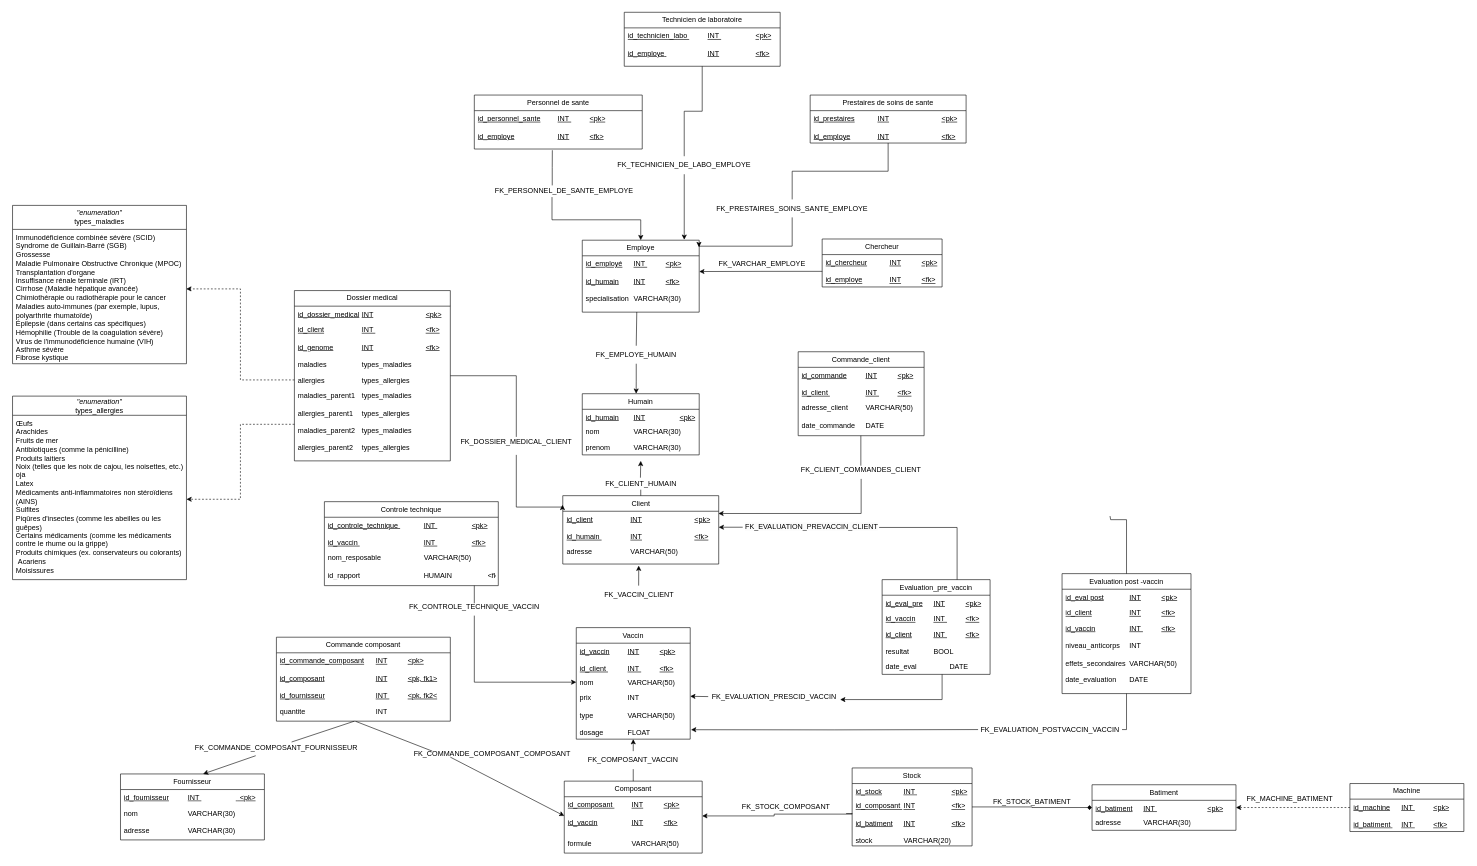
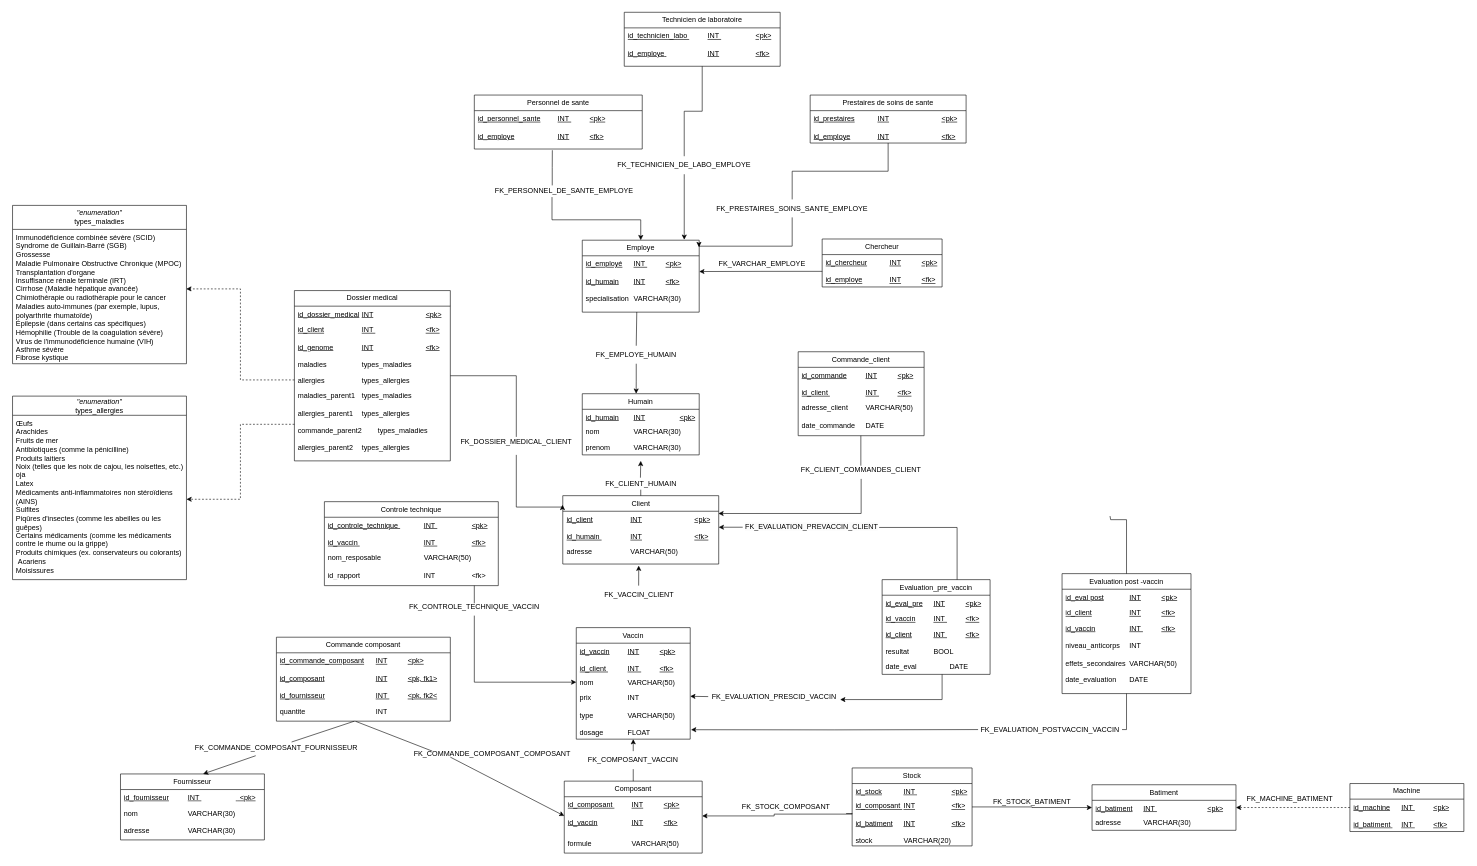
- <mxCell id="102" value="maladies_parent1&lt;span style=&quot;white-space: pre;&quot;&gt;&#09;&lt;/span&gt;types_maladies&lt;div&gt;&lt;br&gt;&lt;/div&gt;&lt;div&gt;allergies_parent1&lt;span style=&quot;white-space: pre;&quot;&gt;&#09;&lt;/span&gt;types_allergies&lt;/div&gt;&lt;div&gt;&lt;br&gt;&lt;/div&gt;&lt;div&gt;maladies_parent2&lt;span style=&quot;white-space: pre;&quot;&gt;&#09;&lt;/span&gt;types_maladies&lt;/div&gt;&lt;div&gt;&lt;br&gt;&lt;/div&gt;&lt;div&gt;allergies_parent2&lt;span style=&quot;white-space: pre;&quot;&gt;&#09;&lt;/span&gt;types_allergies&lt;/div&gt;" style="text;strokeColor=none;fillColor=none;align=left;verticalAlign=top;spacingLeft=4;spacingRight=4;overflow=hidden;rotatable=0;points=[[0,0.5],[1,0.5]];portConstraint=eastwest;whiteSpace=wrap;html=1;" parent="97" vertex="1"><mxGeometry y="162" width="260" height="122" as="geometry" /></mxCell>
+ <mxCell id="102" value="maladies_parent1&lt;span style=&quot;white-space: pre;&quot;&gt;&#09;&lt;/span&gt;types_maladies&lt;div&gt;&lt;br&gt;&lt;/div&gt;&lt;div&gt;allergies_parent1&lt;span style=&quot;white-space: pre;&quot;&gt;&#09;&lt;/span&gt;types_allergies&lt;/div&gt;&lt;div&gt;&lt;br&gt;&lt;/div&gt;&lt;div&gt;commande_parent2&lt;span style=&quot;white-space: pre;&quot;&gt;&#09;&lt;/span&gt;types_maladies&lt;/div&gt;&lt;div&gt;&lt;br&gt;&lt;/div&gt;&lt;div&gt;allergies_parent2&lt;span style=&quot;white-space: pre;&quot;&gt;&#09;&lt;/span&gt;types_allergies&lt;/div&gt;" style="text;strokeColor=none;fillColor=none;align=left;verticalAlign=top;spacingLeft=4;spacingRight=4;overflow=hidden;rotatable=0;points=[[0,0.5],[1,0.5]];portConstraint=eastwest;whiteSpace=wrap;html=1;" parent="97" vertex="1"><mxGeometry y="162" width="260" height="122" as="geometry" /></mxCell>
- <mxCell id="39" value="&lt;div&gt;nom_resposable&amp;nbsp;&lt;span style=&quot;white-space: pre;&quot;&gt;&#09;&lt;/span&gt;&lt;span style=&quot;white-space: pre;&quot;&gt;&#09;&lt;/span&gt;&lt;span style=&quot;white-space: pre;&quot;&gt;&#09;&lt;/span&gt;VARCHAR(50)&lt;/div&gt;&lt;div&gt;&lt;br&gt;&lt;/div&gt;&lt;div&gt;id_rapport&lt;span style=&quot;white-space: pre;&quot;&gt;&#09;&lt;/span&gt;&lt;span style=&quot;white-space: pre;&quot;&gt;&#09;&lt;/span&gt;&lt;span style=&quot;white-space: pre;&quot;&gt;&#09;&lt;/span&gt;&lt;span style=&quot;white-space: pre;&quot;&gt;&#09;&lt;/span&gt;HUMAIN&lt;span style=&quot;white-space: pre;&quot;&gt;&#09;&lt;/span&gt;&lt;span style=&quot;white-space: pre;&quot;&gt;&#09;&lt;/span&gt;&lt;span style=&quot;white-space: pre;&quot;&gt;&#09;&lt;/span&gt;&amp;lt;fk&amp;gt;&lt;span style=&quot;white-space: pre;&quot;&gt;&#09;&lt;/span&gt;&lt;span style=&quot;white-space: pre;&quot;&gt;&#09;&lt;/span&gt;&lt;span style=&quot;white-space: pre;&quot;&gt;&#09;&lt;/span&gt;&lt;span style=&quot;white-space: pre;&quot;&gt;&#09;&lt;/span&gt;&lt;/div&gt;" style="text;strokeColor=none;fillColor=none;align=left;verticalAlign=top;spacingLeft=4;spacingRight=4;overflow=hidden;rotatable=0;points=[[0,0.5],[1,0.5]];portConstraint=eastwest;whiteSpace=wrap;html=1;" parent="37" vertex="1"><mxGeometry y="80" width="290" height="60" as="geometry" /></mxCell>
+ <mxCell id="39" value="&lt;div&gt;nom_resposable&amp;nbsp;&lt;span style=&quot;white-space: pre;&quot;&gt;&#09;&lt;/span&gt;&lt;span style=&quot;white-space: pre;&quot;&gt;&#09;&lt;/span&gt;&lt;span style=&quot;white-space: pre;&quot;&gt;&#09;&lt;/span&gt;VARCHAR(50)&lt;/div&gt;&lt;div&gt;&lt;br&gt;&lt;/div&gt;&lt;div&gt;id_rapport&lt;span style=&quot;white-space: pre;&quot;&gt;&#09;&lt;/span&gt;&lt;span style=&quot;white-space: pre;&quot;&gt;&#09;&lt;/span&gt;&lt;span style=&quot;white-space: pre;&quot;&gt;&#09;&lt;/span&gt;&lt;span style=&quot;white-space: pre;&quot;&gt;&#09;&lt;/span&gt;INT&lt;span style=&quot;white-space: pre;&quot;&gt;&#09;&lt;/span&gt;&lt;span style=&quot;white-space: pre;&quot;&gt;&#09;&lt;/span&gt;&lt;span style=&quot;white-space: pre;&quot;&gt;&#09;&lt;/span&gt;&amp;lt;fk&amp;gt;&lt;span style=&quot;white-space: pre;&quot;&gt;&#09;&lt;/span&gt;&lt;span style=&quot;white-space: pre;&quot;&gt;&#09;&lt;/span&gt;&lt;span style=&quot;white-space: pre;&quot;&gt;&#09;&lt;/span&gt;&lt;span style=&quot;white-space: pre;&quot;&gt;&#09;&lt;/span&gt;&lt;/div&gt;" style="text;strokeColor=none;fillColor=none;align=left;verticalAlign=top;spacingLeft=4;spacingRight=4;overflow=hidden;rotatable=0;points=[[0,0.5],[1,0.5]];portConstraint=eastwest;whiteSpace=wrap;html=1;" parent="37" vertex="1"><mxGeometry y="80" width="290" height="60" as="geometry" /></mxCell>
- <mxCell id="20" style="edgeStyle=orthogonalEdgeStyle;rounded=0;orthogonalLoop=1;jettySize=auto;html=1;entryX=0;entryY=0.5;entryDx=0;entryDy=0;endArrow=diamond;" parent="1" source="21" target="41" edge="1"><mxGeometry relative="1" as="geometry" /></mxCell>
+ <mxCell id="20" style="edgeStyle=orthogonalEdgeStyle;rounded=0;orthogonalLoop=1;jettySize=auto;html=1;entryX=0;entryY=0.5;entryDx=0;entryDy=0;" parent="1" source="21" target="41" edge="1"><mxGeometry relative="1" as="geometry" /></mxCell>
